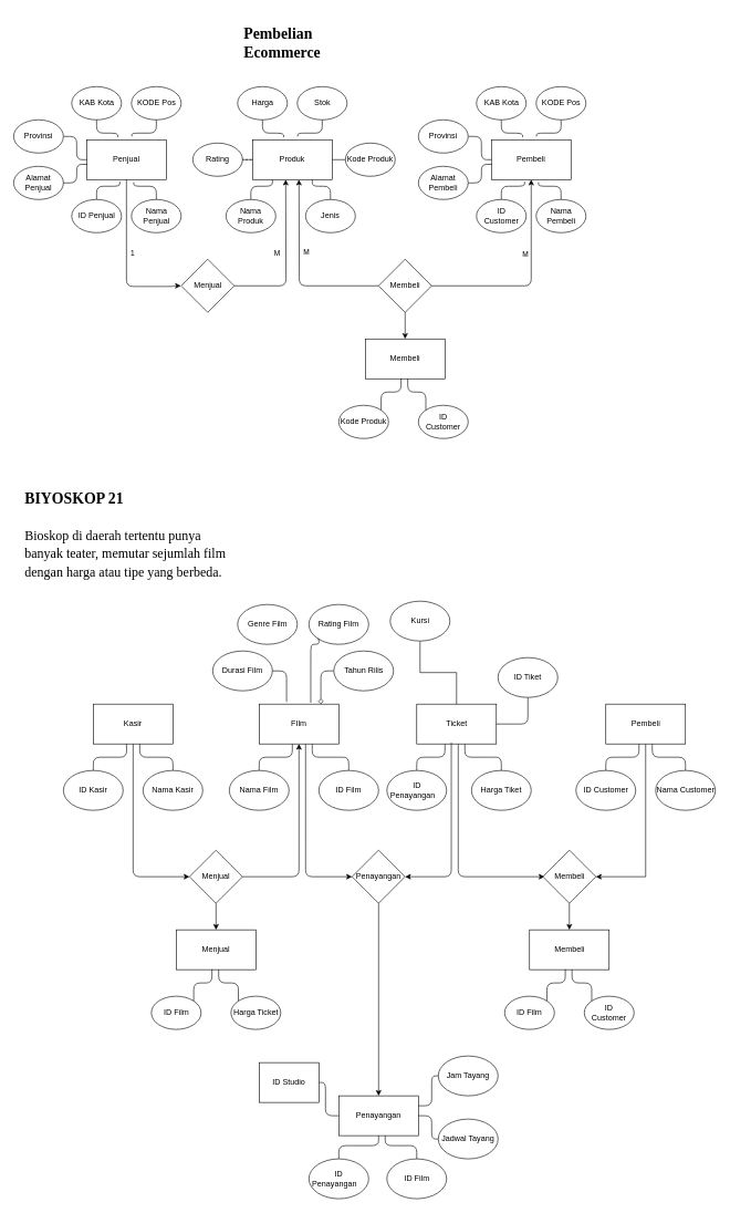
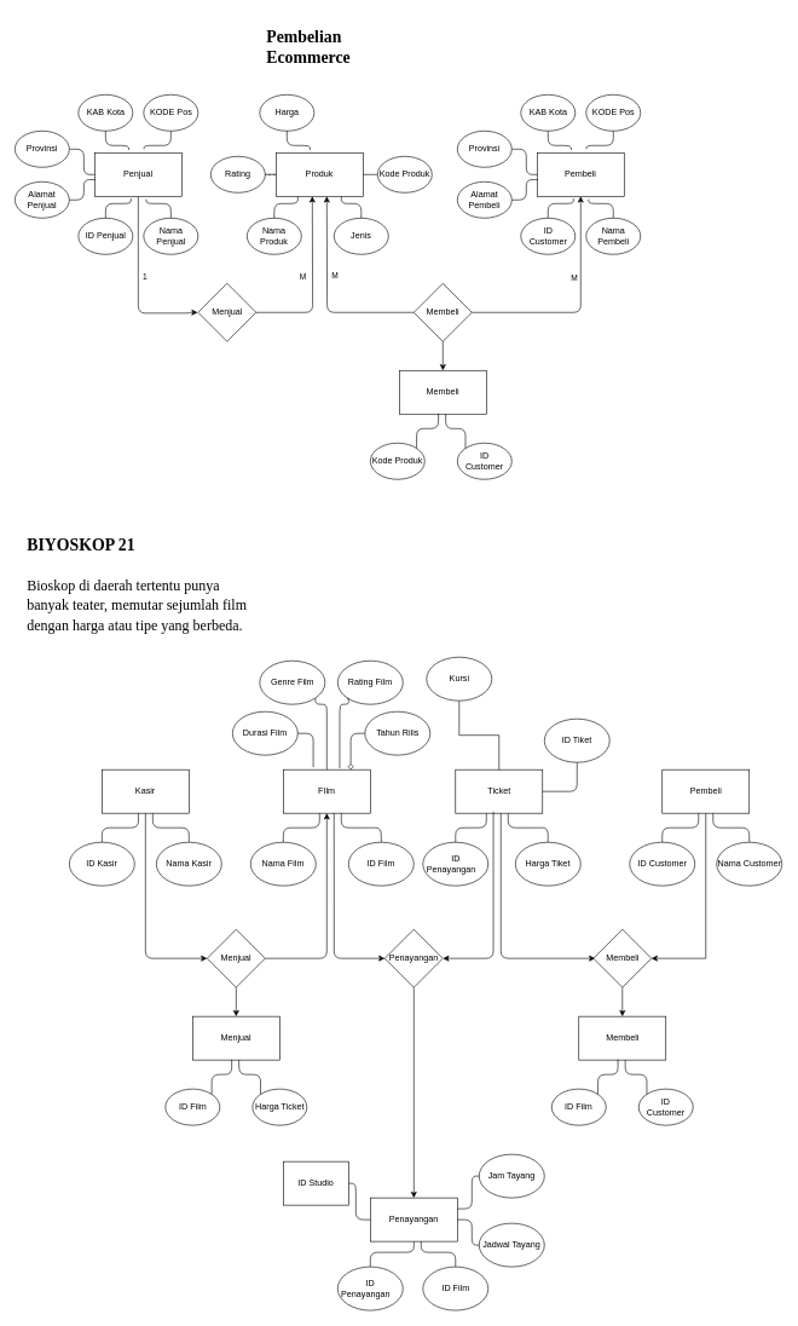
- <mxCell id="22" value="Stok" style="ellipse;whiteSpace=wrap;html=1;" vertex="1" parent="1"><mxGeometry x="447.5" y="130" width="75" height="50" as="geometry" /></mxCell>
- <mxCell id="24" style="edgeStyle=orthogonalEdgeStyle;rounded=1;orthogonalLoop=1;jettySize=auto;html=1;exitX=0.5;exitY=1;exitDx=0;exitDy=0;entryX=0.567;entryY=-0.083;entryDx=0;entryDy=0;entryPerimeter=0;endArrow=none;endFill=0;curved=0;" edge="1" parent="1" source="22" target="16"><mxGeometry relative="1" as="geometry" /></mxCell>
+ <mxCell id="76" style="edgeStyle=orthogonalEdgeStyle;rounded=1;orthogonalLoop=1;jettySize=auto;html=1;exitX=1;exitY=1;exitDx=0;exitDy=0;endArrow=none;endFill=0;curved=0;" edge="1" parent="1" source="77" target="69"><mxGeometry relative="1" as="geometry"><Array as="points"><mxPoint x="434" y="970" /><mxPoint x="450" y="970" /></Array></mxGeometry></mxCell>
